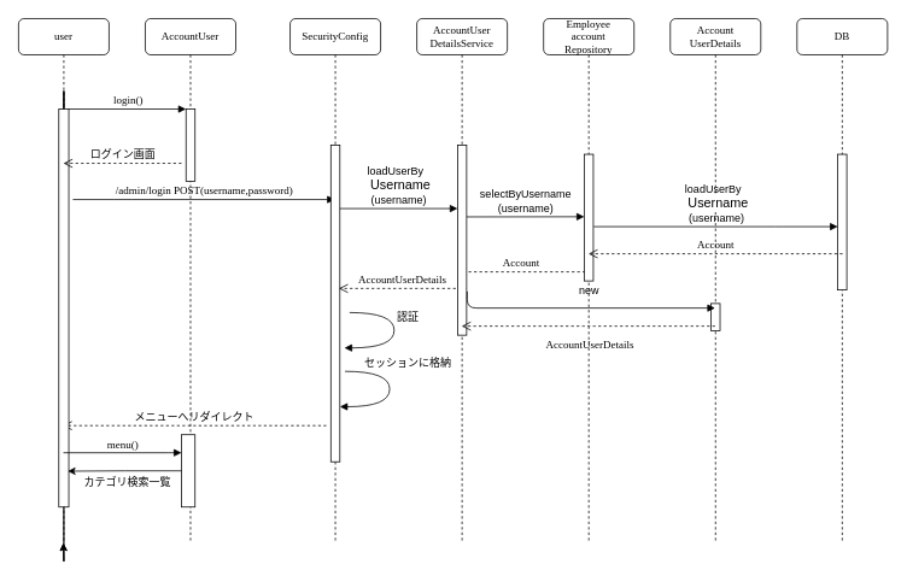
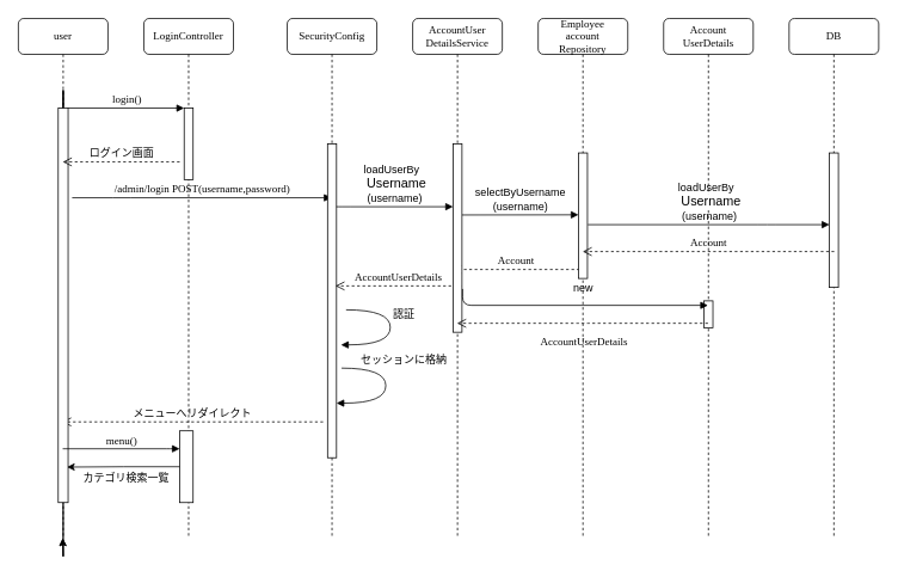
- <mxCell id="2" value="AccountUser" style="shape=umlLifeline;perimeter=lifelinePerimeter;whiteSpace=wrap;html=1;container=1;collapsible=0;recursiveResize=0;outlineConnect=0;rounded=1;shadow=0;comic=0;labelBackgroundColor=none;strokeWidth=1;fontFamily=Verdana;fontSize=12;align=center;" parent="1" vertex="1"><mxGeometry x="160" y="20" width="100" height="580" as="geometry" /></mxCell>
+ <mxCell id="2" value="LoginController" style="shape=umlLifeline;perimeter=lifelinePerimeter;whiteSpace=wrap;html=1;container=1;collapsible=0;recursiveResize=0;outlineConnect=0;rounded=1;shadow=0;comic=0;labelBackgroundColor=none;strokeWidth=1;fontFamily=Verdana;fontSize=12;align=center;" parent="1" vertex="1"><mxGeometry x="160" y="20" width="100" height="580" as="geometry" /></mxCell>
